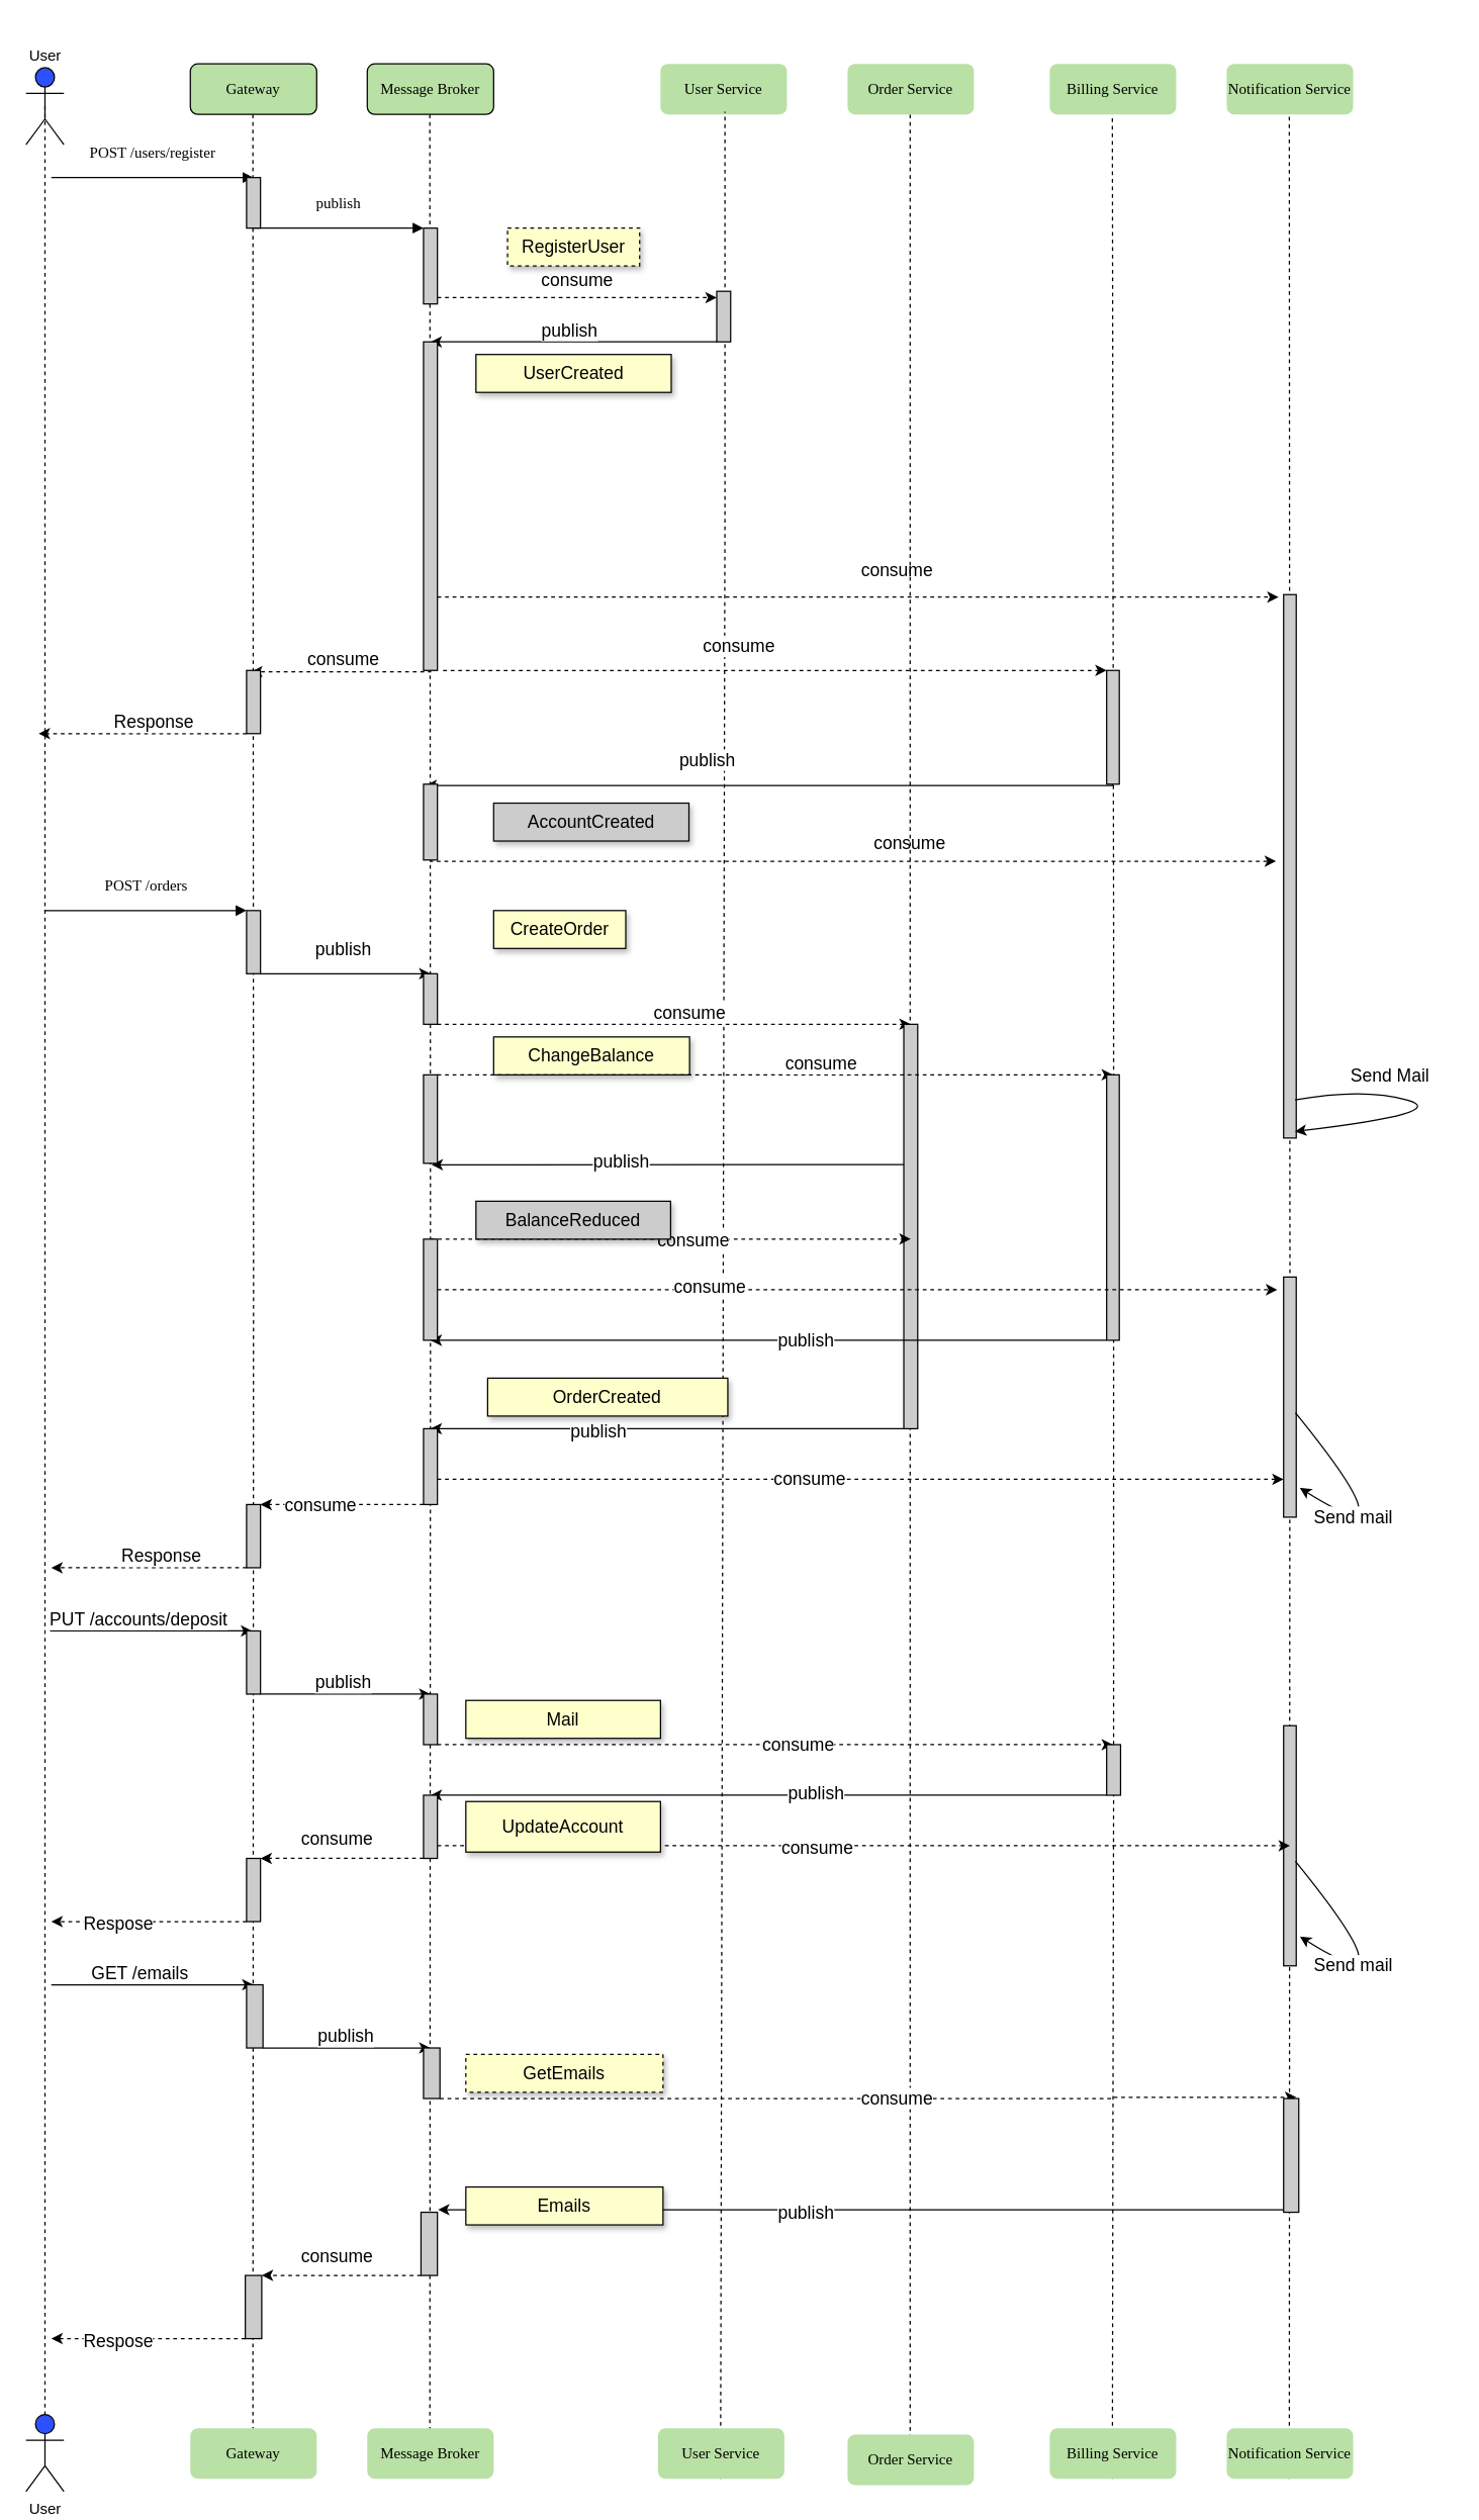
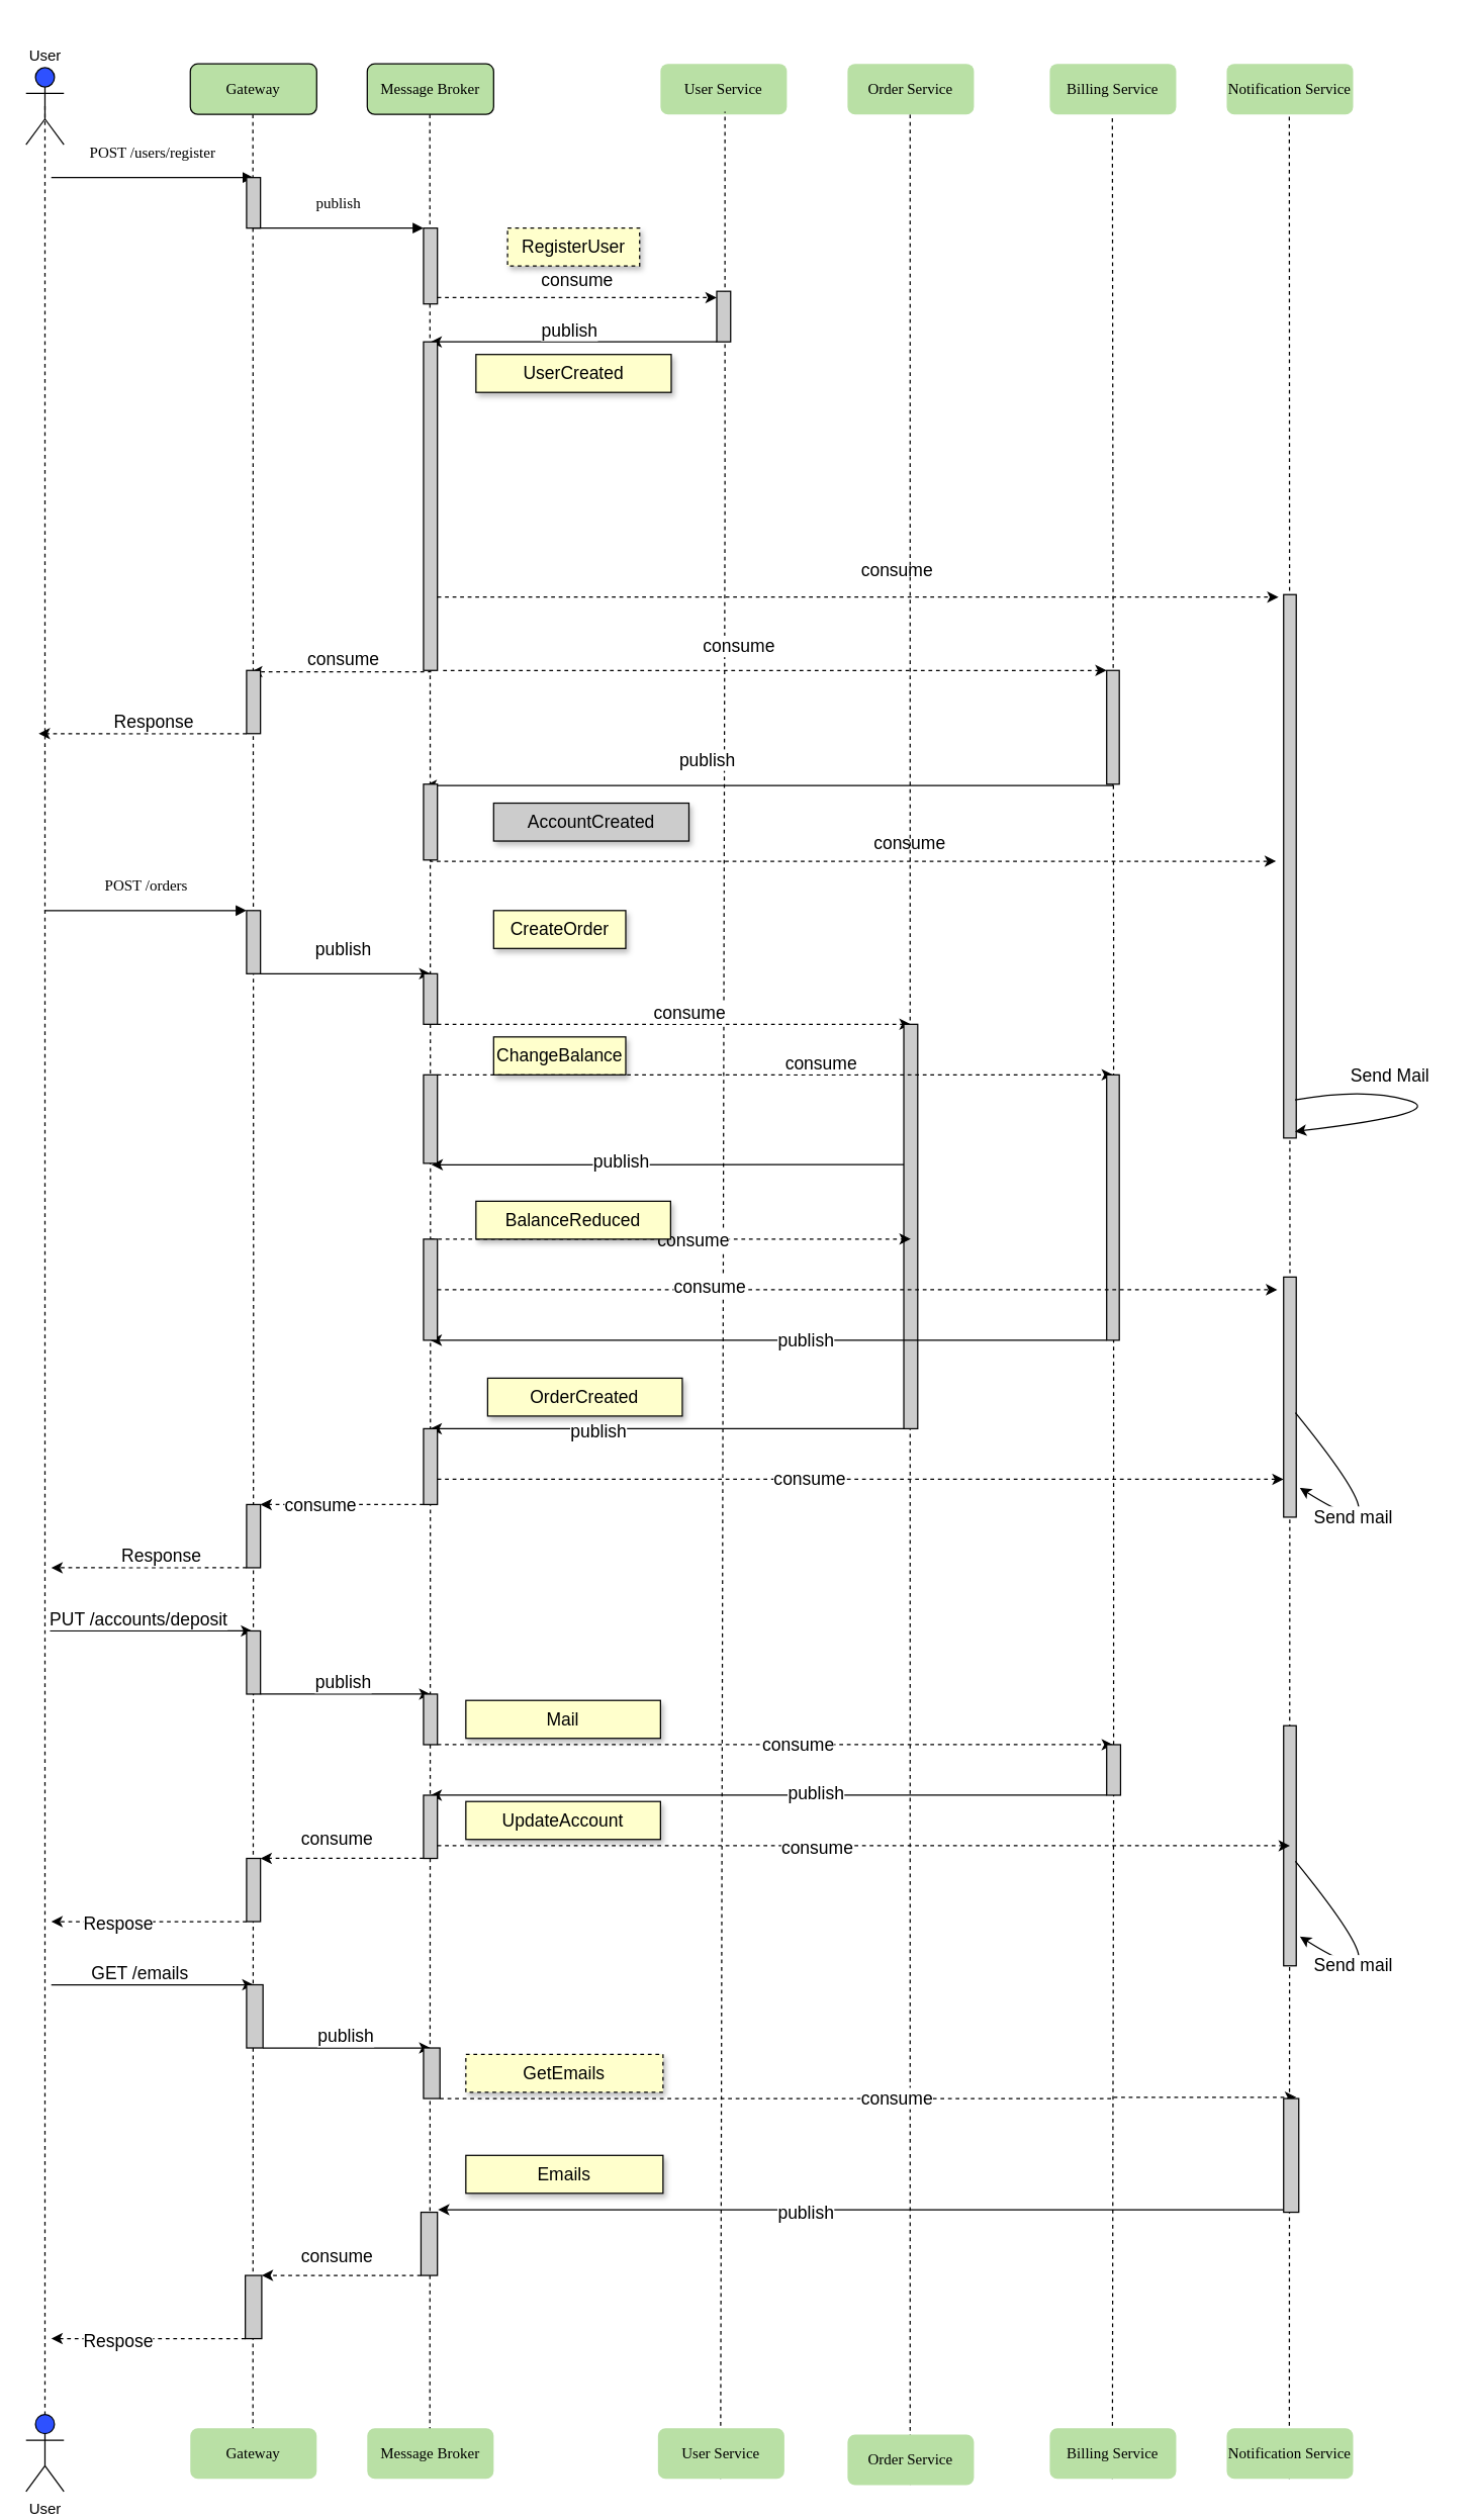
- <mxCell id="69" value="ChangeBalance" style="rounded=0;whiteSpace=wrap;html=1;shadow=1;fontSize=14;strokeColor=#000000;fillColor=#FFFFCC;" parent="1" vertex="1"><mxGeometry x="390" y="820" width="155" height="30" as="geometry" /></mxCell>
+ <mxCell id="69" value="ChangeBalance" style="rounded=0;whiteSpace=wrap;html=1;shadow=1;fontSize=14;strokeColor=#000000;fillColor=#FFFFCC;" parent="1" vertex="1"><mxGeometry x="390" y="820" width="104.5" height="30" as="geometry" /></mxCell>
- <mxCell id="81" value="BalanceReduced" style="rounded=0;whiteSpace=wrap;html=1;shadow=1;fontSize=14;strokeColor=#000000;fillColor=#cccccc;" parent="1" vertex="1"><mxGeometry x="376" y="950" width="154" height="30" as="geometry" /></mxCell>
+ <mxCell id="81" value="BalanceReduced" style="rounded=0;whiteSpace=wrap;html=1;shadow=1;fontSize=14;strokeColor=#000000;fillColor=#FFFFCC;" parent="1" vertex="1"><mxGeometry x="376" y="950" width="154" height="30" as="geometry" /></mxCell>
- <mxCell id="82" value="OrderCreated" style="rounded=0;whiteSpace=wrap;html=1;shadow=1;fontSize=14;strokeColor=#000000;fillColor=#FFFFCC;" parent="1" vertex="1"><mxGeometry x="385.25" y="1090" width="190" height="30" as="geometry" /></mxCell>
+ <mxCell id="82" value="OrderCreated" style="rounded=0;whiteSpace=wrap;html=1;shadow=1;fontSize=14;strokeColor=#000000;fillColor=#FFFFCC;" parent="1" vertex="1"><mxGeometry x="385.25" y="1090" width="154" height="30" as="geometry" /></mxCell>
- <mxCell id="112" value="UpdateAccount" style="rounded=0;whiteSpace=wrap;html=1;shadow=1;fontSize=14;strokeColor=#000000;fillColor=#FFFFCC;" parent="1" vertex="1"><mxGeometry x="368" y="1425" width="154" height="40" as="geometry" /></mxCell>
+ <mxCell id="112" value="UpdateAccount" style="rounded=0;whiteSpace=wrap;html=1;shadow=1;fontSize=14;strokeColor=#000000;fillColor=#FFFFCC;" parent="1" vertex="1"><mxGeometry x="368" y="1425" width="154" height="30" as="geometry" /></mxCell>
- <mxCell id="131" value="Emails" style="rounded=0;whiteSpace=wrap;html=1;shadow=1;fontSize=14;strokeColor=#000000;fillColor=#FFFFCC;" parent="1" vertex="1"><mxGeometry x="368" y="1730" width="156" height="30" as="geometry" /></mxCell>
+ <mxCell id="131" value="Emails" style="rounded=0;whiteSpace=wrap;html=1;shadow=1;fontSize=14;strokeColor=#000000;fillColor=#FFFFCC;" parent="1" vertex="1"><mxGeometry x="368" y="1705" width="156" height="30" as="geometry" /></mxCell>
